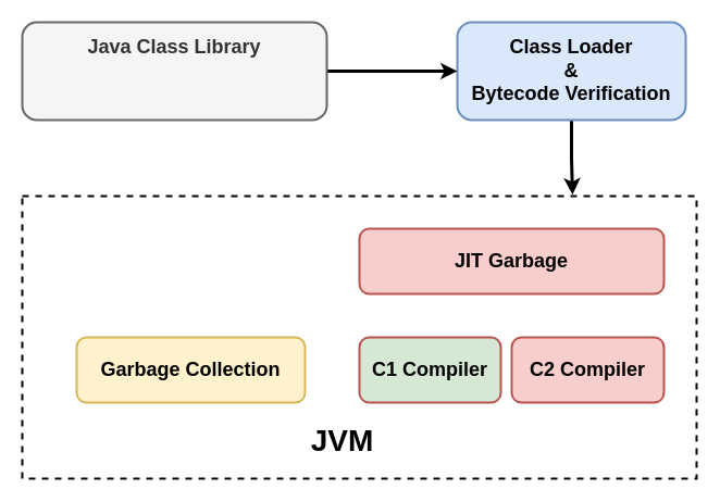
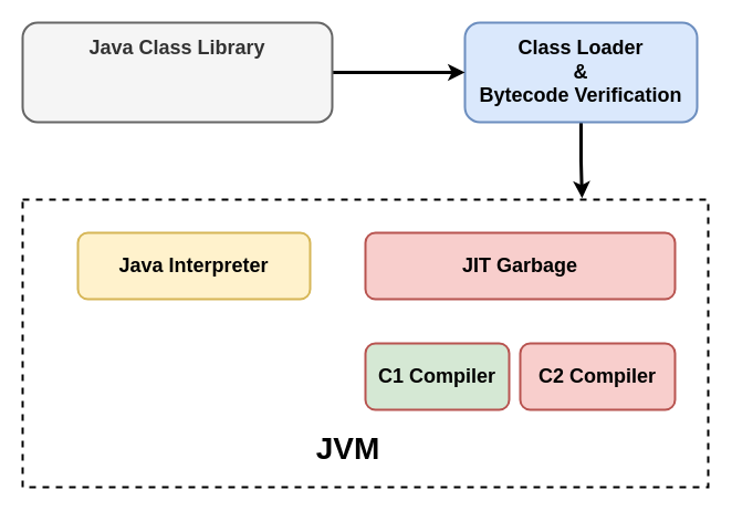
+ <mxCell id="8" value="&lt;b&gt;Java Interpreter&lt;/b&gt;" style="rounded=1;whiteSpace=wrap;html=1;strokeWidth=2;fontSize=18;fillColor=#fff2cc;strokeColor=#d6b656;" vertex="1" parent="1"><mxGeometry x="70" y="210" width="210" height="60" as="geometry" /></mxCell>
- <mxCell id="9" value="&lt;b&gt;Garbage Collection&lt;/b&gt;" style="rounded=1;whiteSpace=wrap;html=1;strokeWidth=2;fontSize=18;fillColor=#fff2cc;strokeColor=#d6b656;" vertex="1" parent="1"><mxGeometry x="70" y="310" width="210" height="60" as="geometry" /></mxCell>
